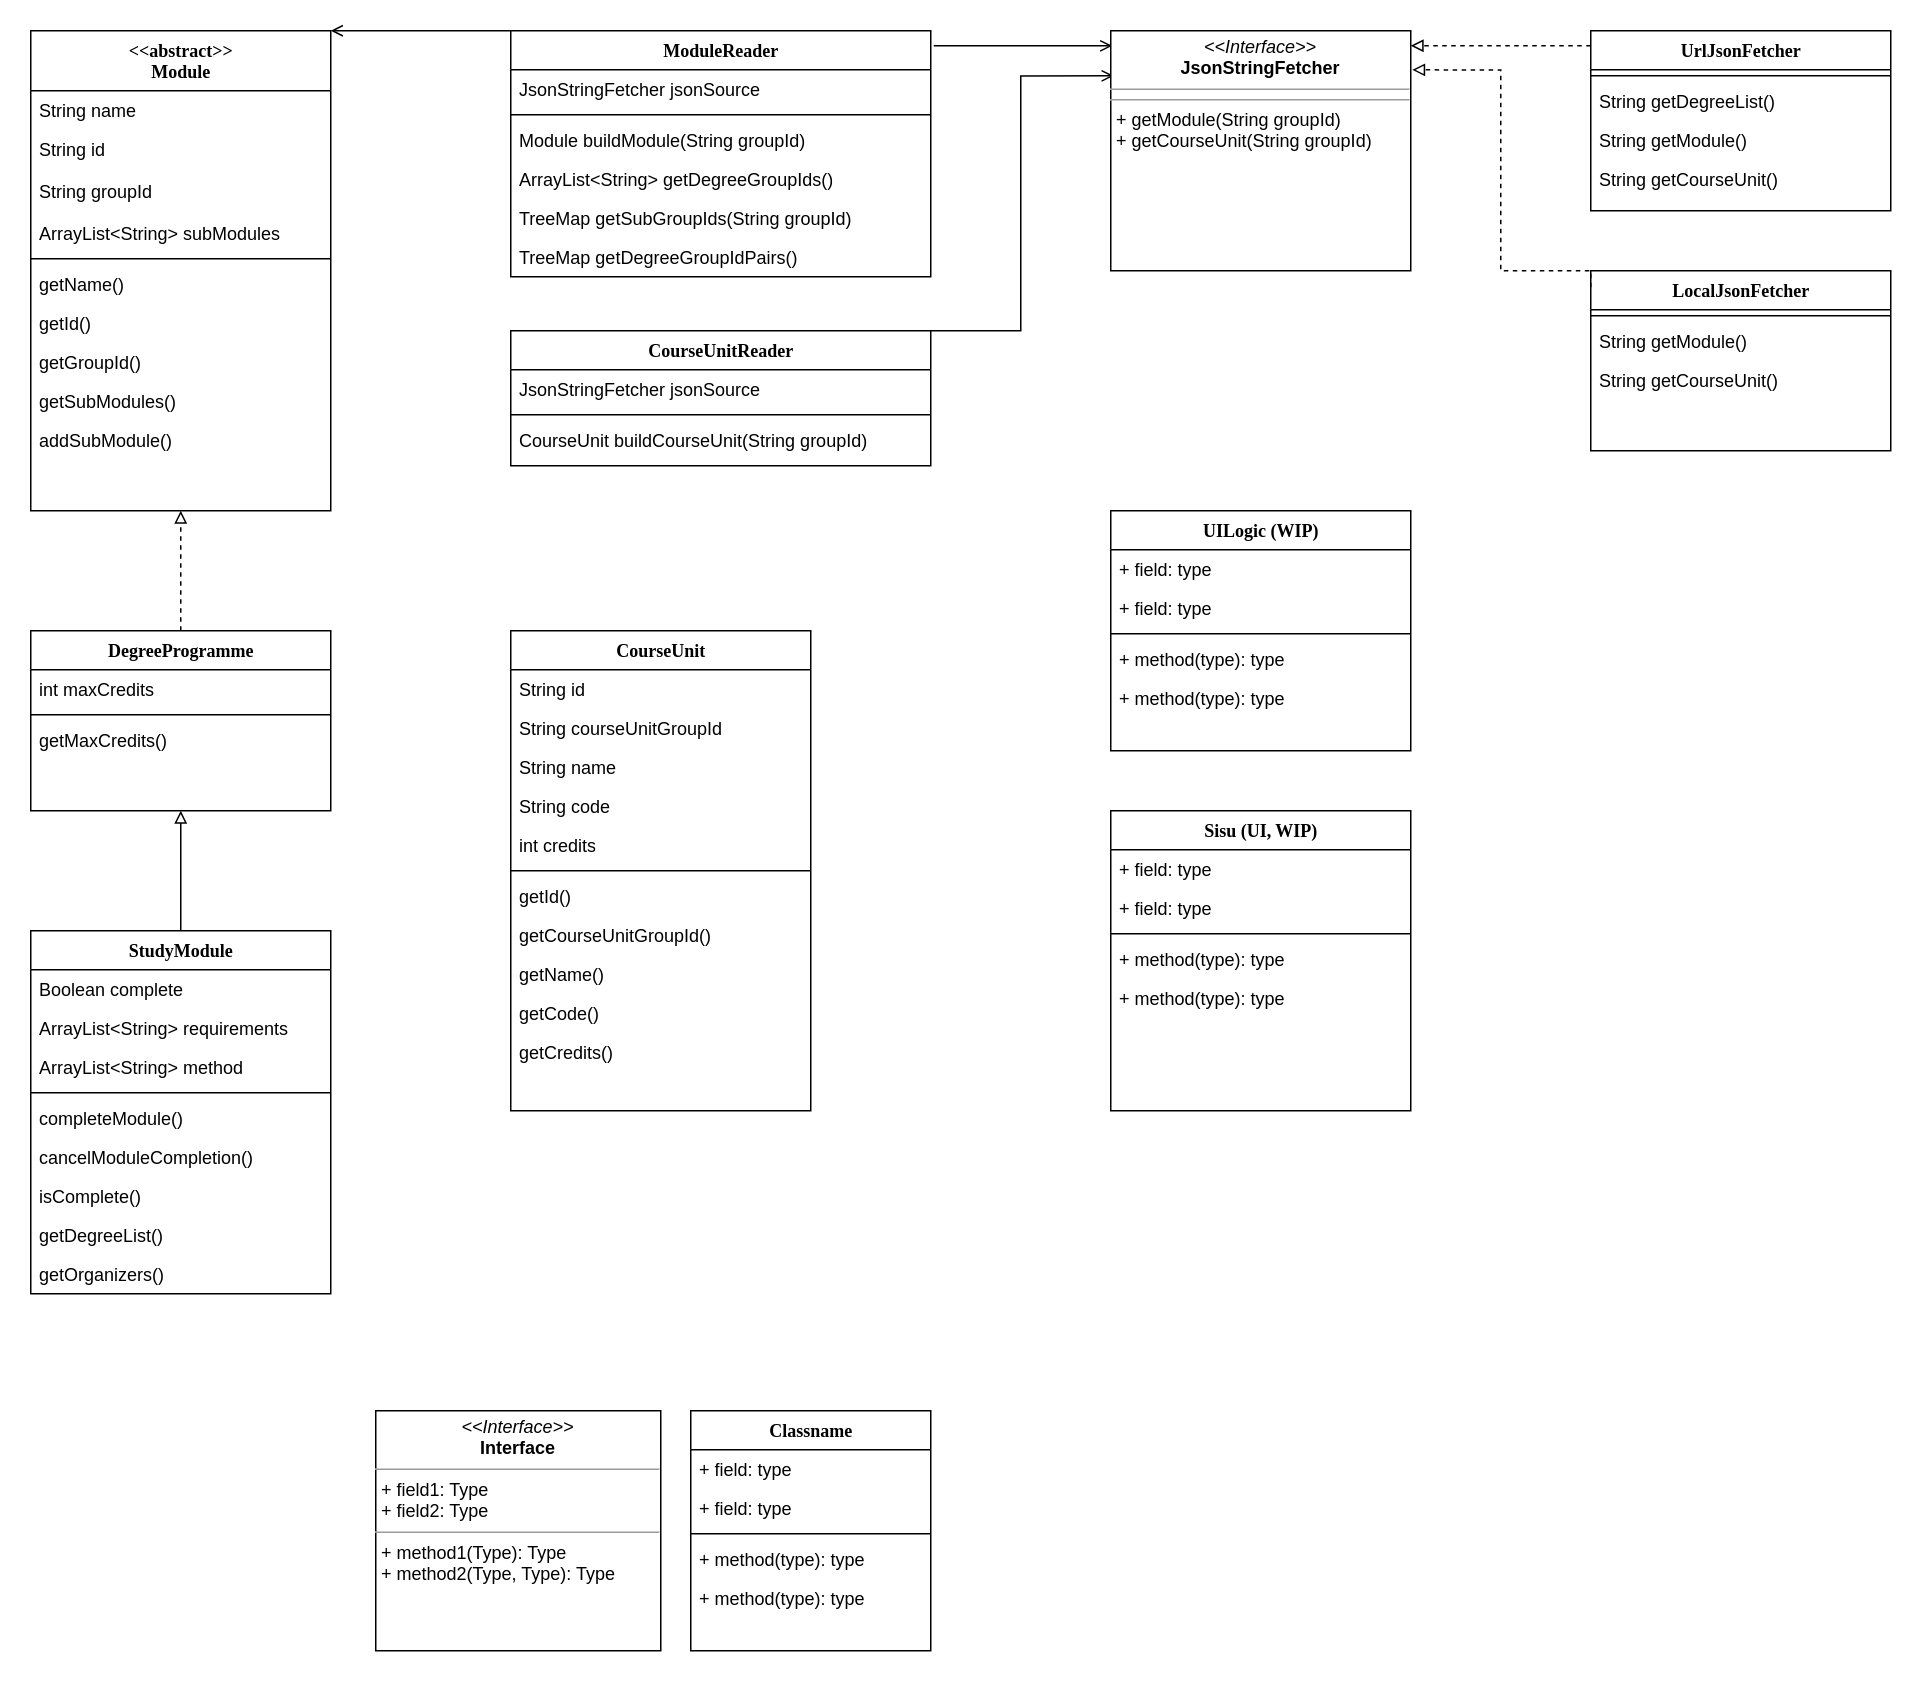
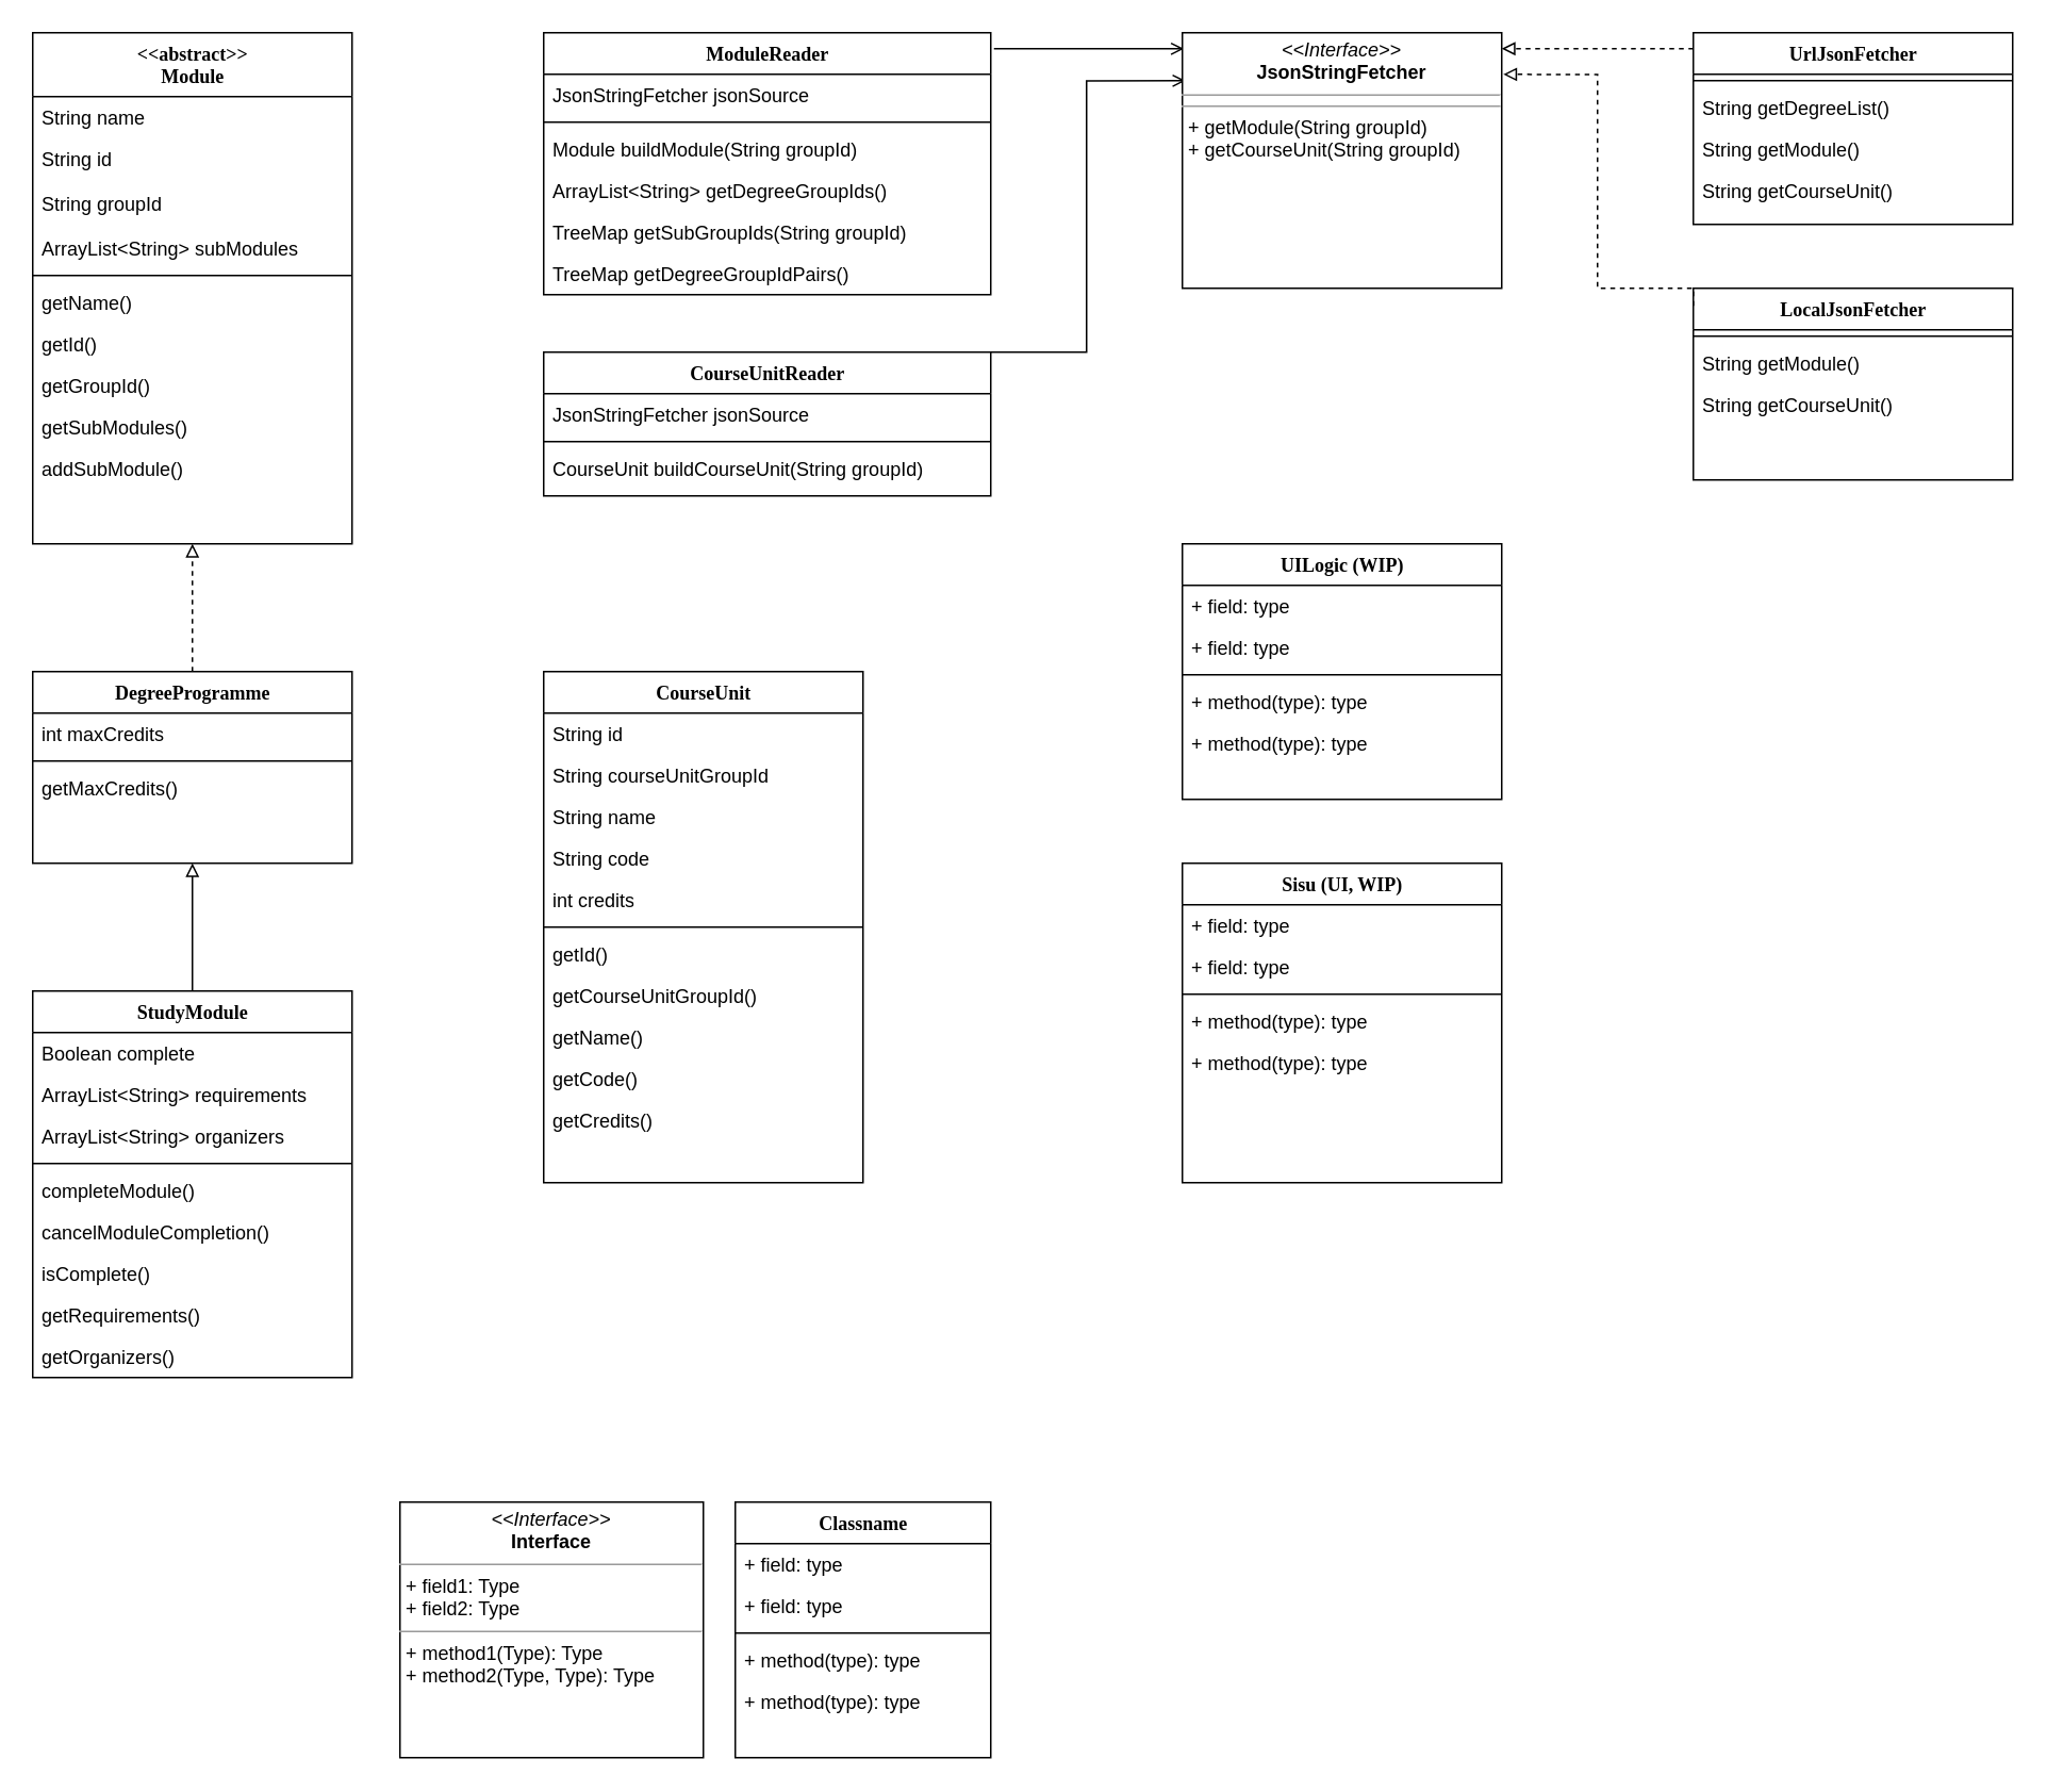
- <mxCell id="54" style="edgeStyle=orthogonalEdgeStyle;rounded=0;orthogonalLoop=1;jettySize=auto;html=1;exitX=0;exitY=0;exitDx=0;exitDy=0;entryX=1;entryY=0;entryDx=0;entryDy=0;endArrow=open;endFill=0;" edge="1" parent="1" source="55" target="9"><mxGeometry relative="1" as="geometry"><Array as="points"><mxPoint x="280" y="20" /><mxPoint x="280" y="20" /></Array></mxGeometry></mxCell>
- <mxCell id="29" value="ArrayList&amp;lt;String&amp;gt; method" style="text;html=1;strokeColor=none;fillColor=none;align=left;verticalAlign=top;spacingLeft=4;spacingRight=4;whiteSpace=wrap;overflow=hidden;rotatable=0;points=[[0,0.5],[1,0.5]];portConstraint=eastwest;" parent="26" vertex="1"><mxGeometry y="78" width="200" height="26" as="geometry" /></mxCell>
+ <mxCell id="29" value="ArrayList&amp;lt;String&amp;gt; organizers" style="text;html=1;strokeColor=none;fillColor=none;align=left;verticalAlign=top;spacingLeft=4;spacingRight=4;whiteSpace=wrap;overflow=hidden;rotatable=0;points=[[0,0.5],[1,0.5]];portConstraint=eastwest;" parent="26" vertex="1"><mxGeometry y="78" width="200" height="26" as="geometry" /></mxCell>
- <mxCell id="34" value="getDegreeList()" style="text;html=1;strokeColor=none;fillColor=none;align=left;verticalAlign=top;spacingLeft=4;spacingRight=4;whiteSpace=wrap;overflow=hidden;rotatable=0;points=[[0,0.5],[1,0.5]];portConstraint=eastwest;" parent="26" vertex="1"><mxGeometry y="190" width="200" height="26" as="geometry" /></mxCell>
+ <mxCell id="34" value="getRequirements()" style="text;html=1;strokeColor=none;fillColor=none;align=left;verticalAlign=top;spacingLeft=4;spacingRight=4;whiteSpace=wrap;overflow=hidden;rotatable=0;points=[[0,0.5],[1,0.5]];portConstraint=eastwest;" parent="26" vertex="1"><mxGeometry y="190" width="200" height="26" as="geometry" /></mxCell>
